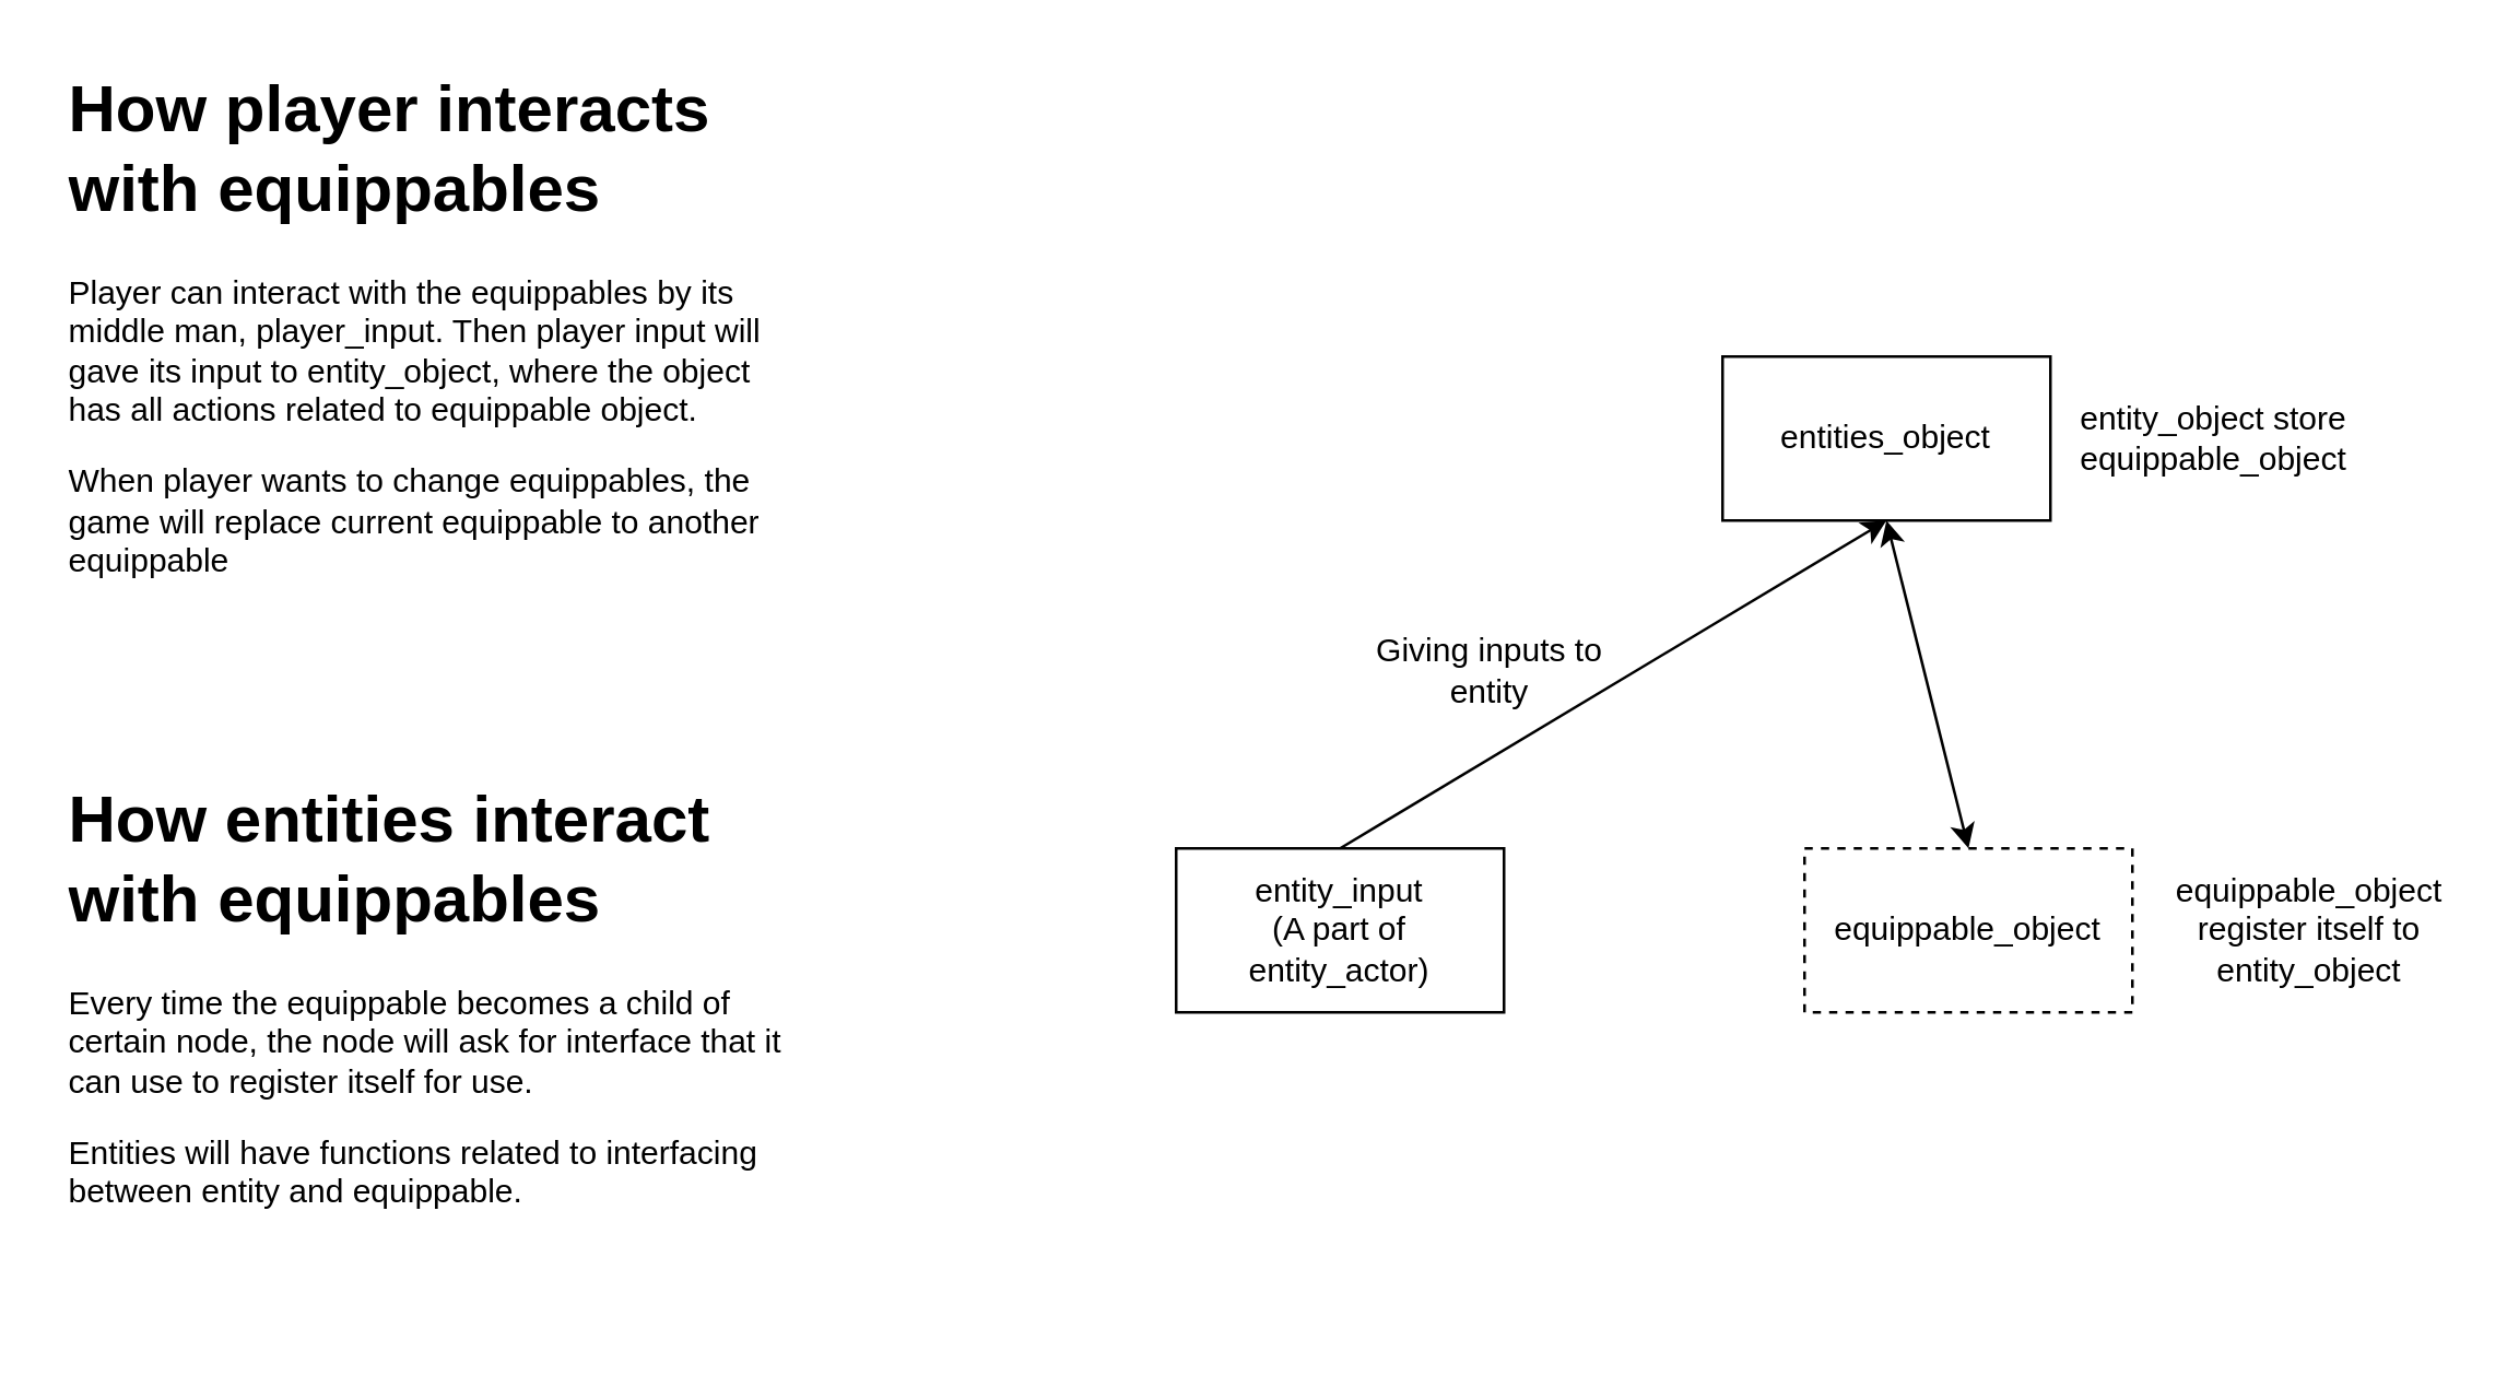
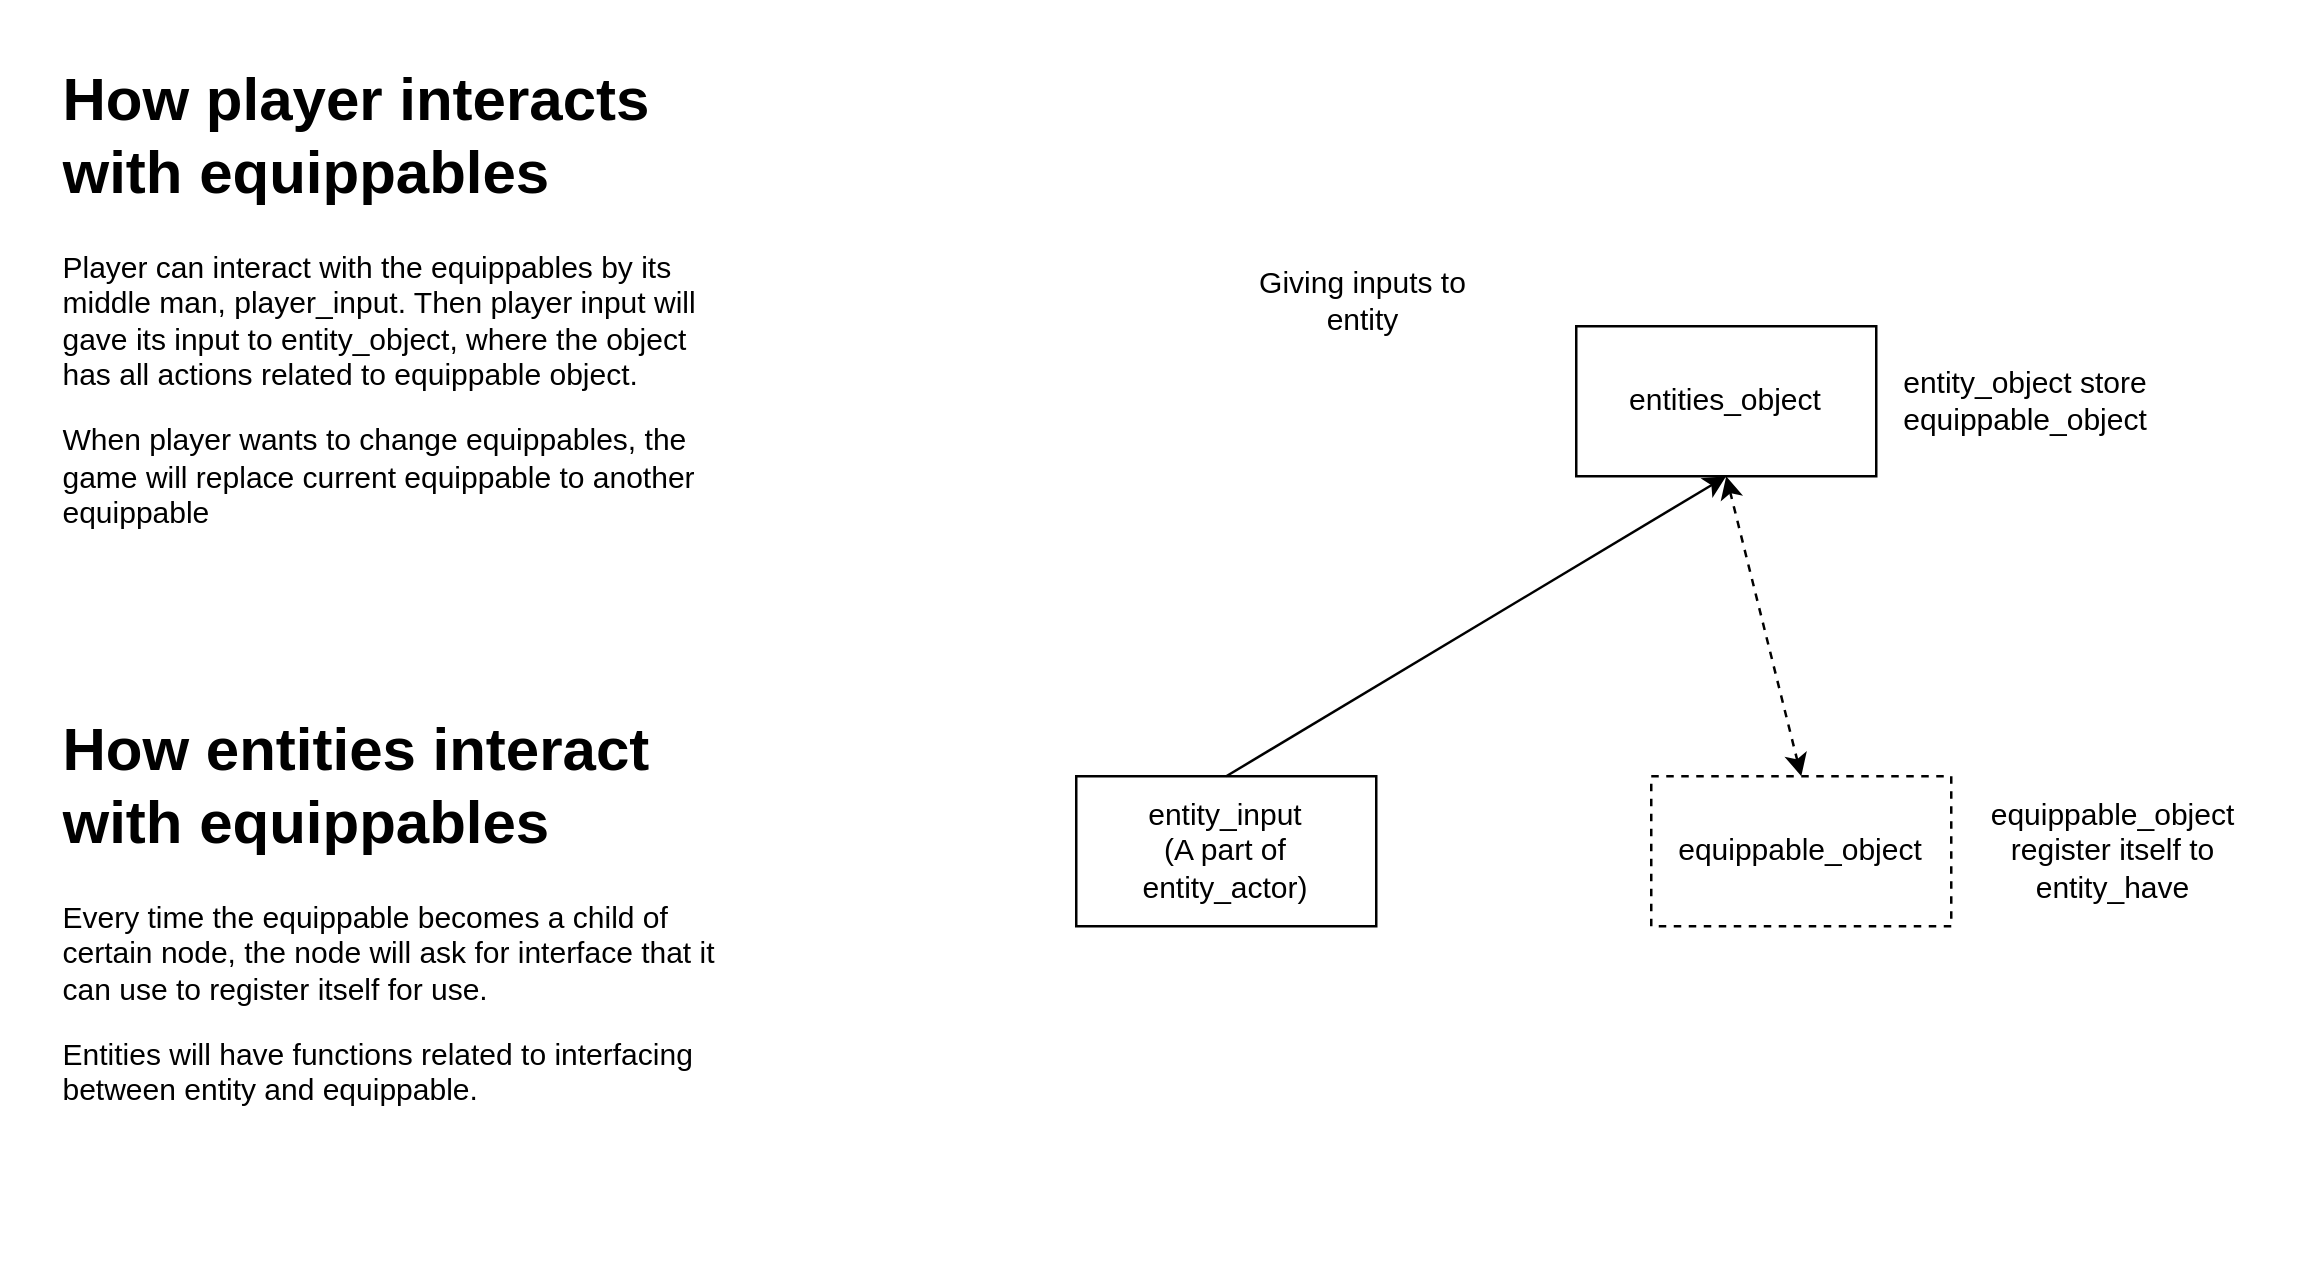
- <mxCell id="7" value="Giving inputs to entity" style="text;html=1;strokeColor=none;fillColor=none;align=center;verticalAlign=middle;whiteSpace=wrap;rounded=0;" parent="1" vertex="1"><mxGeometry x="500" y="230" width="90" height="30" as="geometry" /></mxCell>
+ <mxCell id="7" value="Giving inputs to entity" style="text;html=1;strokeColor=none;fillColor=none;align=center;verticalAlign=middle;whiteSpace=wrap;rounded=0;" parent="1" vertex="1"><mxGeometry x="500" y="105" width="90" height="30" as="geometry" /></mxCell>
- <mxCell id="6" value="" style="endArrow=classic;html=1;exitX=0.5;exitY=1;exitDx=0;exitDy=0;entryX=0.5;entryY=0;entryDx=0;entryDy=0;startArrow=classic;startFill=1;" parent="1" source="2" target="3" edge="1"><mxGeometry width="50" height="50" relative="1" as="geometry"><mxPoint x="620" y="280" as="sourcePoint" /><mxPoint x="700" y="200" as="targetPoint" /></mxGeometry></mxCell>
+ <mxCell id="6" value="" style="endArrow=classic;html=1;exitX=0.5;exitY=1;exitDx=0;exitDy=0;entryX=0.5;entryY=0;entryDx=0;entryDy=0;startArrow=classic;startFill=1;dashed=1;" parent="1" source="2" target="3" edge="1"><mxGeometry width="50" height="50" relative="1" as="geometry"><mxPoint x="620" y="280" as="sourcePoint" /><mxPoint x="700" y="200" as="targetPoint" /></mxGeometry></mxCell>
- <mxCell id="8" value="equippable_object register itself to entity_object" style="text;html=1;strokeColor=none;fillColor=none;align=center;verticalAlign=middle;whiteSpace=wrap;rounded=0;" parent="1" vertex="1"><mxGeometry x="790" y="325" width="110" height="30" as="geometry" /></mxCell>
+ <mxCell id="8" value="equippable_object register itself to entity_have" style="text;html=1;strokeColor=none;fillColor=none;align=center;verticalAlign=middle;whiteSpace=wrap;rounded=0;" parent="1" vertex="1"><mxGeometry x="790" y="325" width="110" height="30" as="geometry" /></mxCell>
